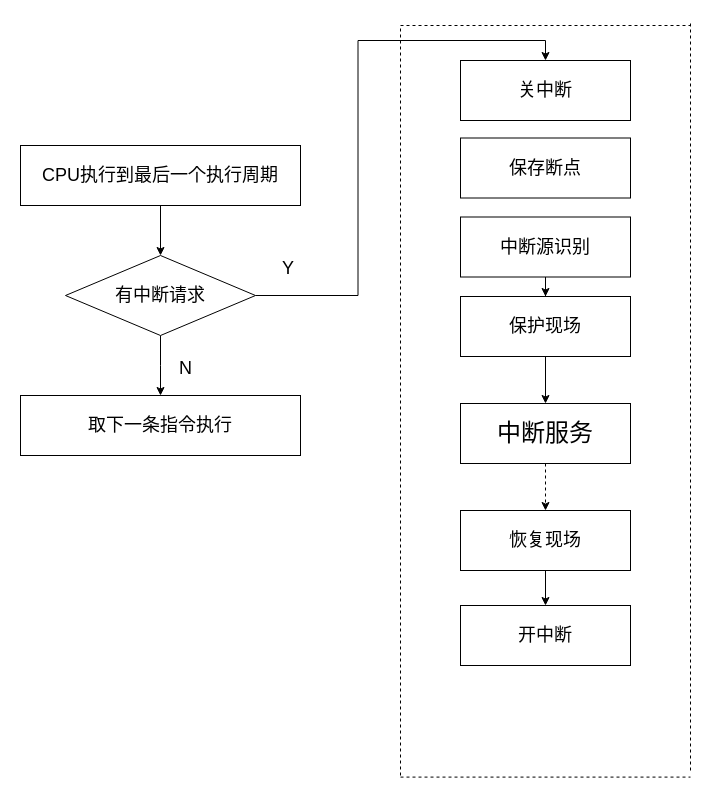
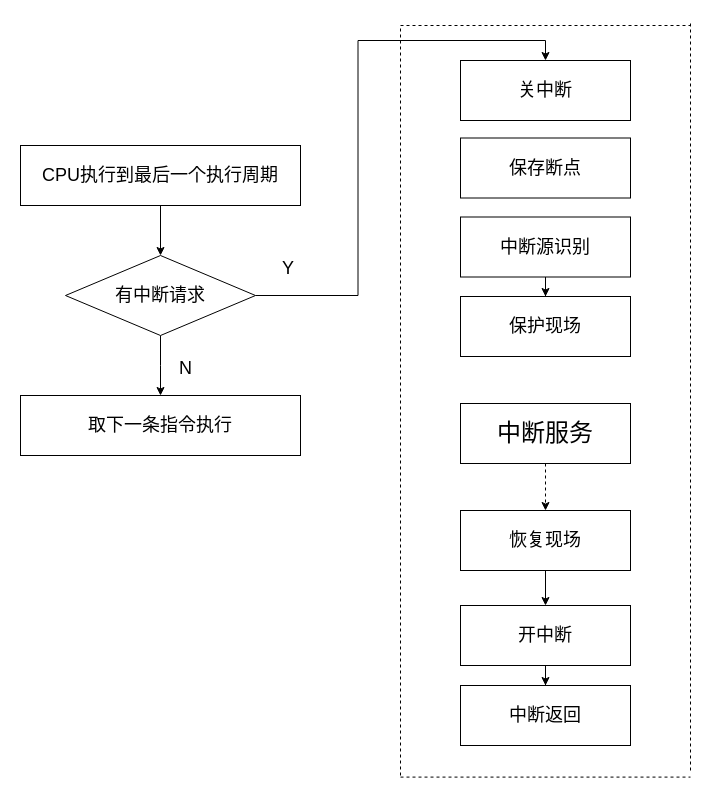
- <mxCell id="21" style="edgeStyle=orthogonalEdgeStyle;rounded=0;orthogonalLoop=1;jettySize=auto;html=1;entryX=0.5;entryY=0;entryDx=0;entryDy=0;fontSize=18;" edge="1" parent="1" source="22" target="15"><mxGeometry relative="1" as="geometry" /></mxCell>
+ <mxCell id="18" style="edgeStyle=orthogonalEdgeStyle;rounded=0;orthogonalLoop=1;jettySize=auto;html=1;entryX=0.5;entryY=0;entryDx=0;entryDy=0;fontSize=18;" edge="1" parent="1" source="19" target="20"><mxGeometry relative="1" as="geometry" /></mxCell>
+ <mxCell id="20" value="中断返回" style="rounded=0;whiteSpace=wrap;html=1;fontSize=18;" vertex="1" parent="1"><mxGeometry x="460" y="685" width="170" height="60" as="geometry" /></mxCell>
